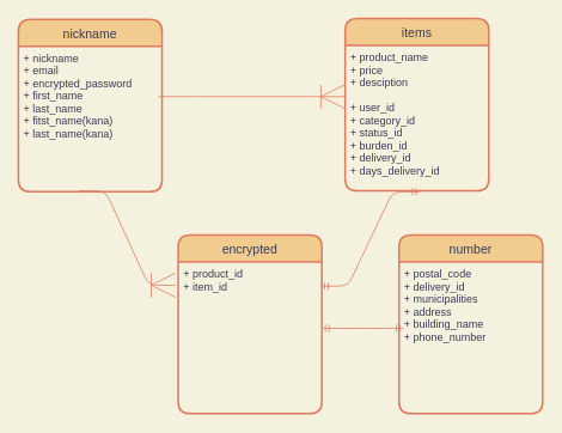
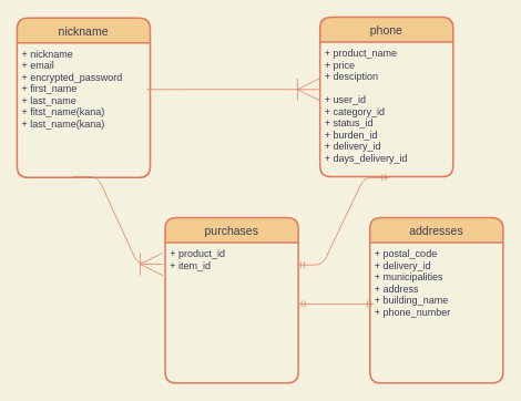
- <mxCell id="2" value="items" style="swimlane;childLayout=stackLayout;horizontal=1;startSize=30;horizontalStack=0;rounded=1;fontSize=14;fontStyle=0;strokeWidth=2;resizeParent=0;resizeLast=1;shadow=0;dashed=0;align=center;fillColor=#F2CC8F;strokeColor=#E07A5F;fontColor=#393C56;" parent="1" vertex="1"><mxGeometry x="384" y="20" width="160" height="192" as="geometry" /></mxCell>
+ <mxCell id="2" value="phone" style="swimlane;childLayout=stackLayout;horizontal=1;startSize=30;horizontalStack=0;rounded=1;fontSize=14;fontStyle=0;strokeWidth=2;resizeParent=0;resizeLast=1;shadow=0;dashed=0;align=center;fillColor=#F2CC8F;strokeColor=#E07A5F;fontColor=#393C56;" parent="1" vertex="1"><mxGeometry x="384" y="20" width="160" height="192" as="geometry" /></mxCell>
- <mxCell id="4" value="encrypted" style="swimlane;childLayout=stackLayout;horizontal=1;startSize=30;horizontalStack=0;rounded=1;fontSize=14;fontStyle=0;strokeWidth=2;resizeParent=0;resizeLast=1;shadow=0;dashed=0;align=center;fillColor=#F2CC8F;strokeColor=#E07A5F;fontColor=#393C56;" parent="1" vertex="1"><mxGeometry x="198" y="261" width="160" height="199" as="geometry" /></mxCell>
+ <mxCell id="4" value="purchases" style="swimlane;childLayout=stackLayout;horizontal=1;startSize=30;horizontalStack=0;rounded=1;fontSize=14;fontStyle=0;strokeWidth=2;resizeParent=0;resizeLast=1;shadow=0;dashed=0;align=center;fillColor=#F2CC8F;strokeColor=#E07A5F;fontColor=#393C56;" parent="1" vertex="1"><mxGeometry x="198" y="261" width="160" height="199" as="geometry" /></mxCell>
- <mxCell id="6" value="number" style="swimlane;childLayout=stackLayout;horizontal=1;startSize=30;horizontalStack=0;rounded=1;fontSize=14;fontStyle=0;strokeWidth=2;resizeParent=0;resizeLast=1;shadow=0;dashed=0;align=center;fillColor=#F2CC8F;strokeColor=#E07A5F;fontColor=#393C56;" parent="1" vertex="1"><mxGeometry x="444" y="261" width="160" height="199" as="geometry" /></mxCell>
+ <mxCell id="6" value="addresses" style="swimlane;childLayout=stackLayout;horizontal=1;startSize=30;horizontalStack=0;rounded=1;fontSize=14;fontStyle=0;strokeWidth=2;resizeParent=0;resizeLast=1;shadow=0;dashed=0;align=center;fillColor=#F2CC8F;strokeColor=#E07A5F;fontColor=#393C56;" parent="1" vertex="1"><mxGeometry x="444" y="261" width="160" height="199" as="geometry" /></mxCell>
